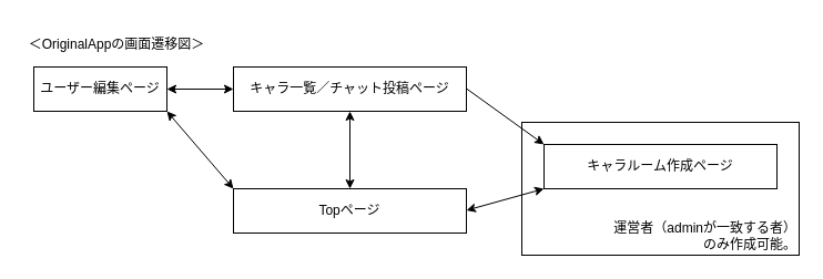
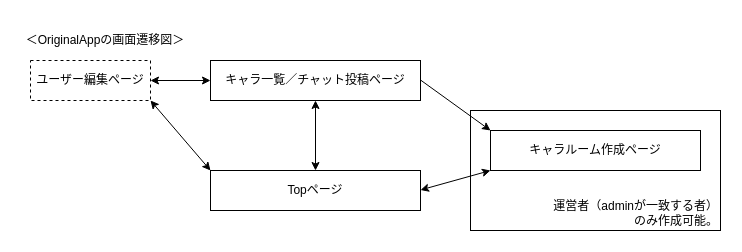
- <mxCell id="4" value="ユーザー編集ページ" style="rounded=0;whiteSpace=wrap;html=1;" parent="1" vertex="1"><mxGeometry x="30" y="60" width="120" height="40" as="geometry" /></mxCell>
+ <mxCell id="4" value="ユーザー編集ページ" style="rounded=0;whiteSpace=wrap;html=1;dashed=1;" parent="1" vertex="1"><mxGeometry x="30" y="60" width="120" height="40" as="geometry" /></mxCell>
